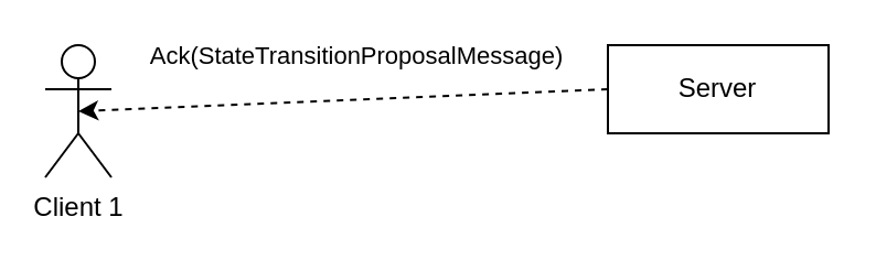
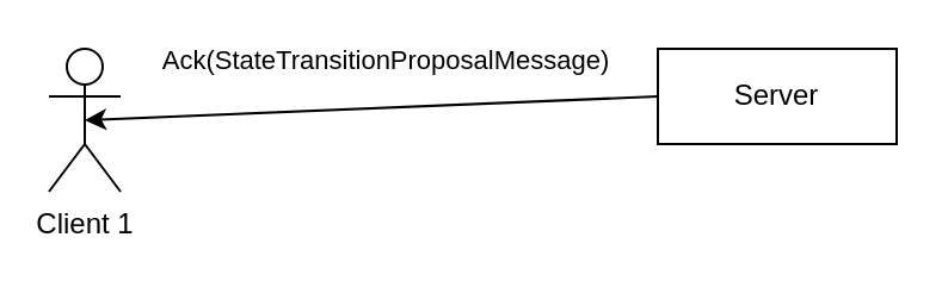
- <mxCell id="4" value="" style="endArrow=classic;html=1;rounded=0;exitX=0;exitY=0.5;exitDx=0;exitDy=0;entryX=0.5;entryY=0.5;entryDx=0;entryDy=0;entryPerimeter=0;dashed=1;" edge="1" parent="1" source="3" target="2"><mxGeometry width="50" height="50" relative="1" as="geometry"><mxPoint x="520" y="-210" as="sourcePoint" /><mxPoint x="740" y="-210" as="targetPoint" /></mxGeometry></mxCell>
+ <mxCell id="4" value="" style="endArrow=classic;html=1;rounded=0;exitX=0;exitY=0.5;exitDx=0;exitDy=0;entryX=0.5;entryY=0.5;entryDx=0;entryDy=0;entryPerimeter=0;" edge="1" parent="1" source="3" target="2"><mxGeometry width="50" height="50" relative="1" as="geometry"><mxPoint x="520" y="-210" as="sourcePoint" /><mxPoint x="740" y="-210" as="targetPoint" /></mxGeometry></mxCell>
